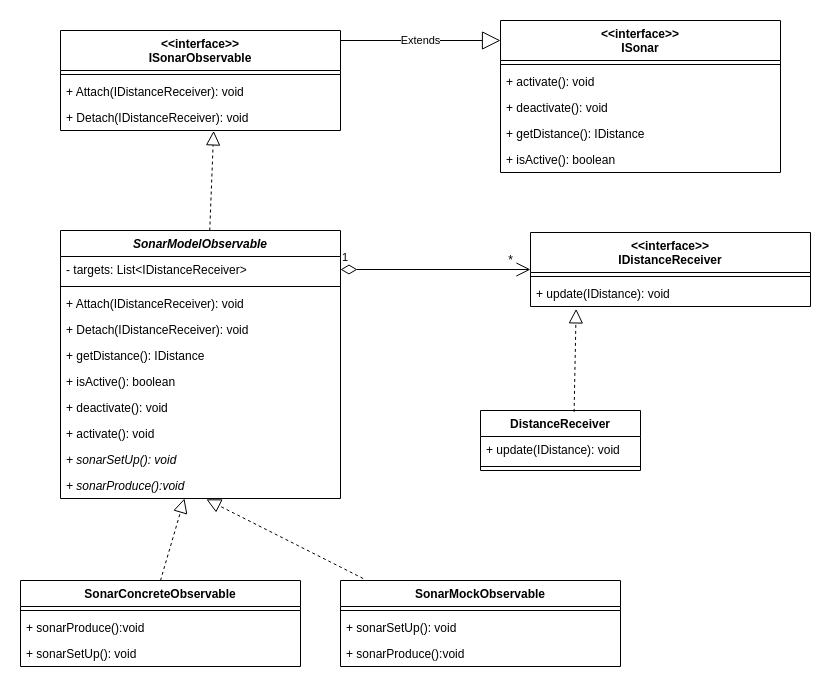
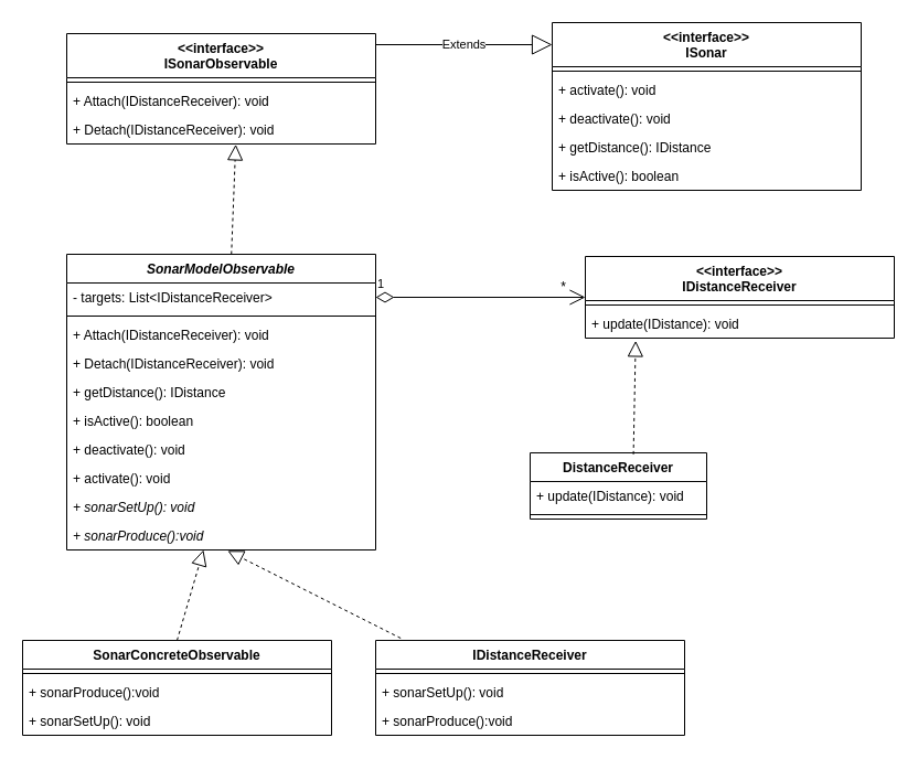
- <mxCell id="34" value="SonarMockObservable" style="swimlane;fontStyle=1;align=center;verticalAlign=top;childLayout=stackLayout;horizontal=1;startSize=26;horizontalStack=0;resizeParent=1;resizeParentMax=0;resizeLast=0;collapsible=1;marginBottom=0;" vertex="1" parent="1"><mxGeometry x="340" y="580" width="280" height="86" as="geometry" /></mxCell>
+ <mxCell id="34" value="IDistanceReceiver" style="swimlane;fontStyle=1;align=center;verticalAlign=top;childLayout=stackLayout;horizontal=1;startSize=26;horizontalStack=0;resizeParent=1;resizeParentMax=0;resizeLast=0;collapsible=1;marginBottom=0;" vertex="1" parent="1"><mxGeometry x="340" y="580" width="280" height="86" as="geometry" /></mxCell>
